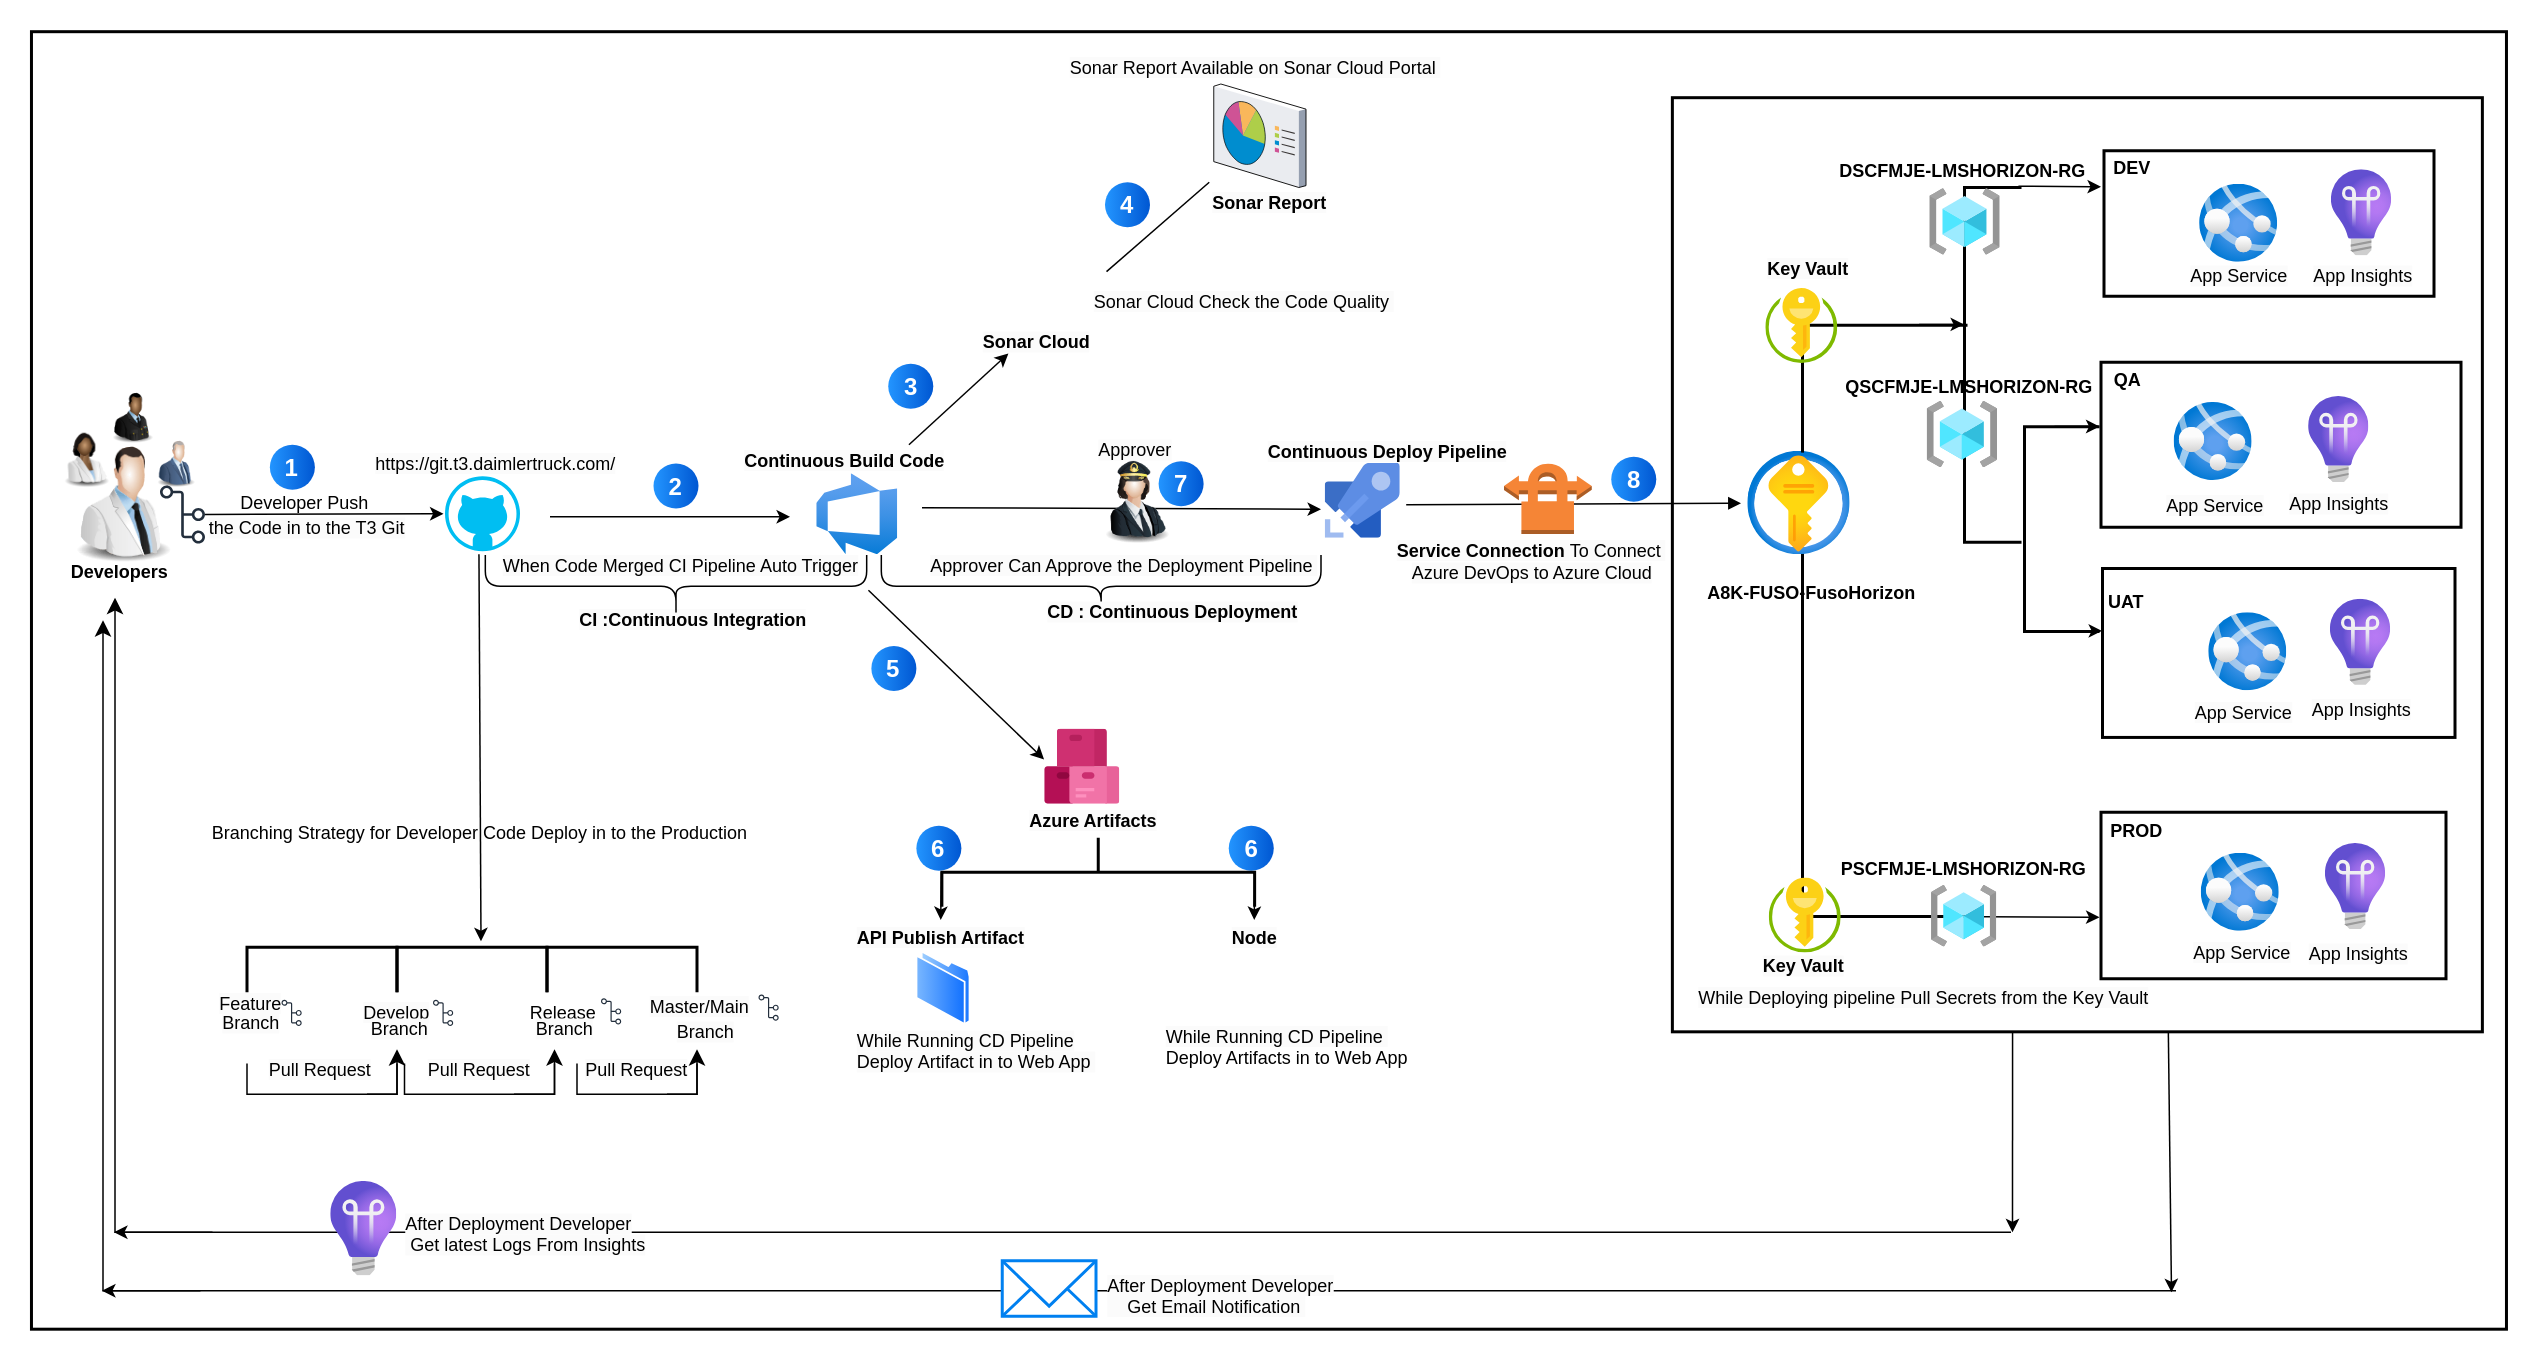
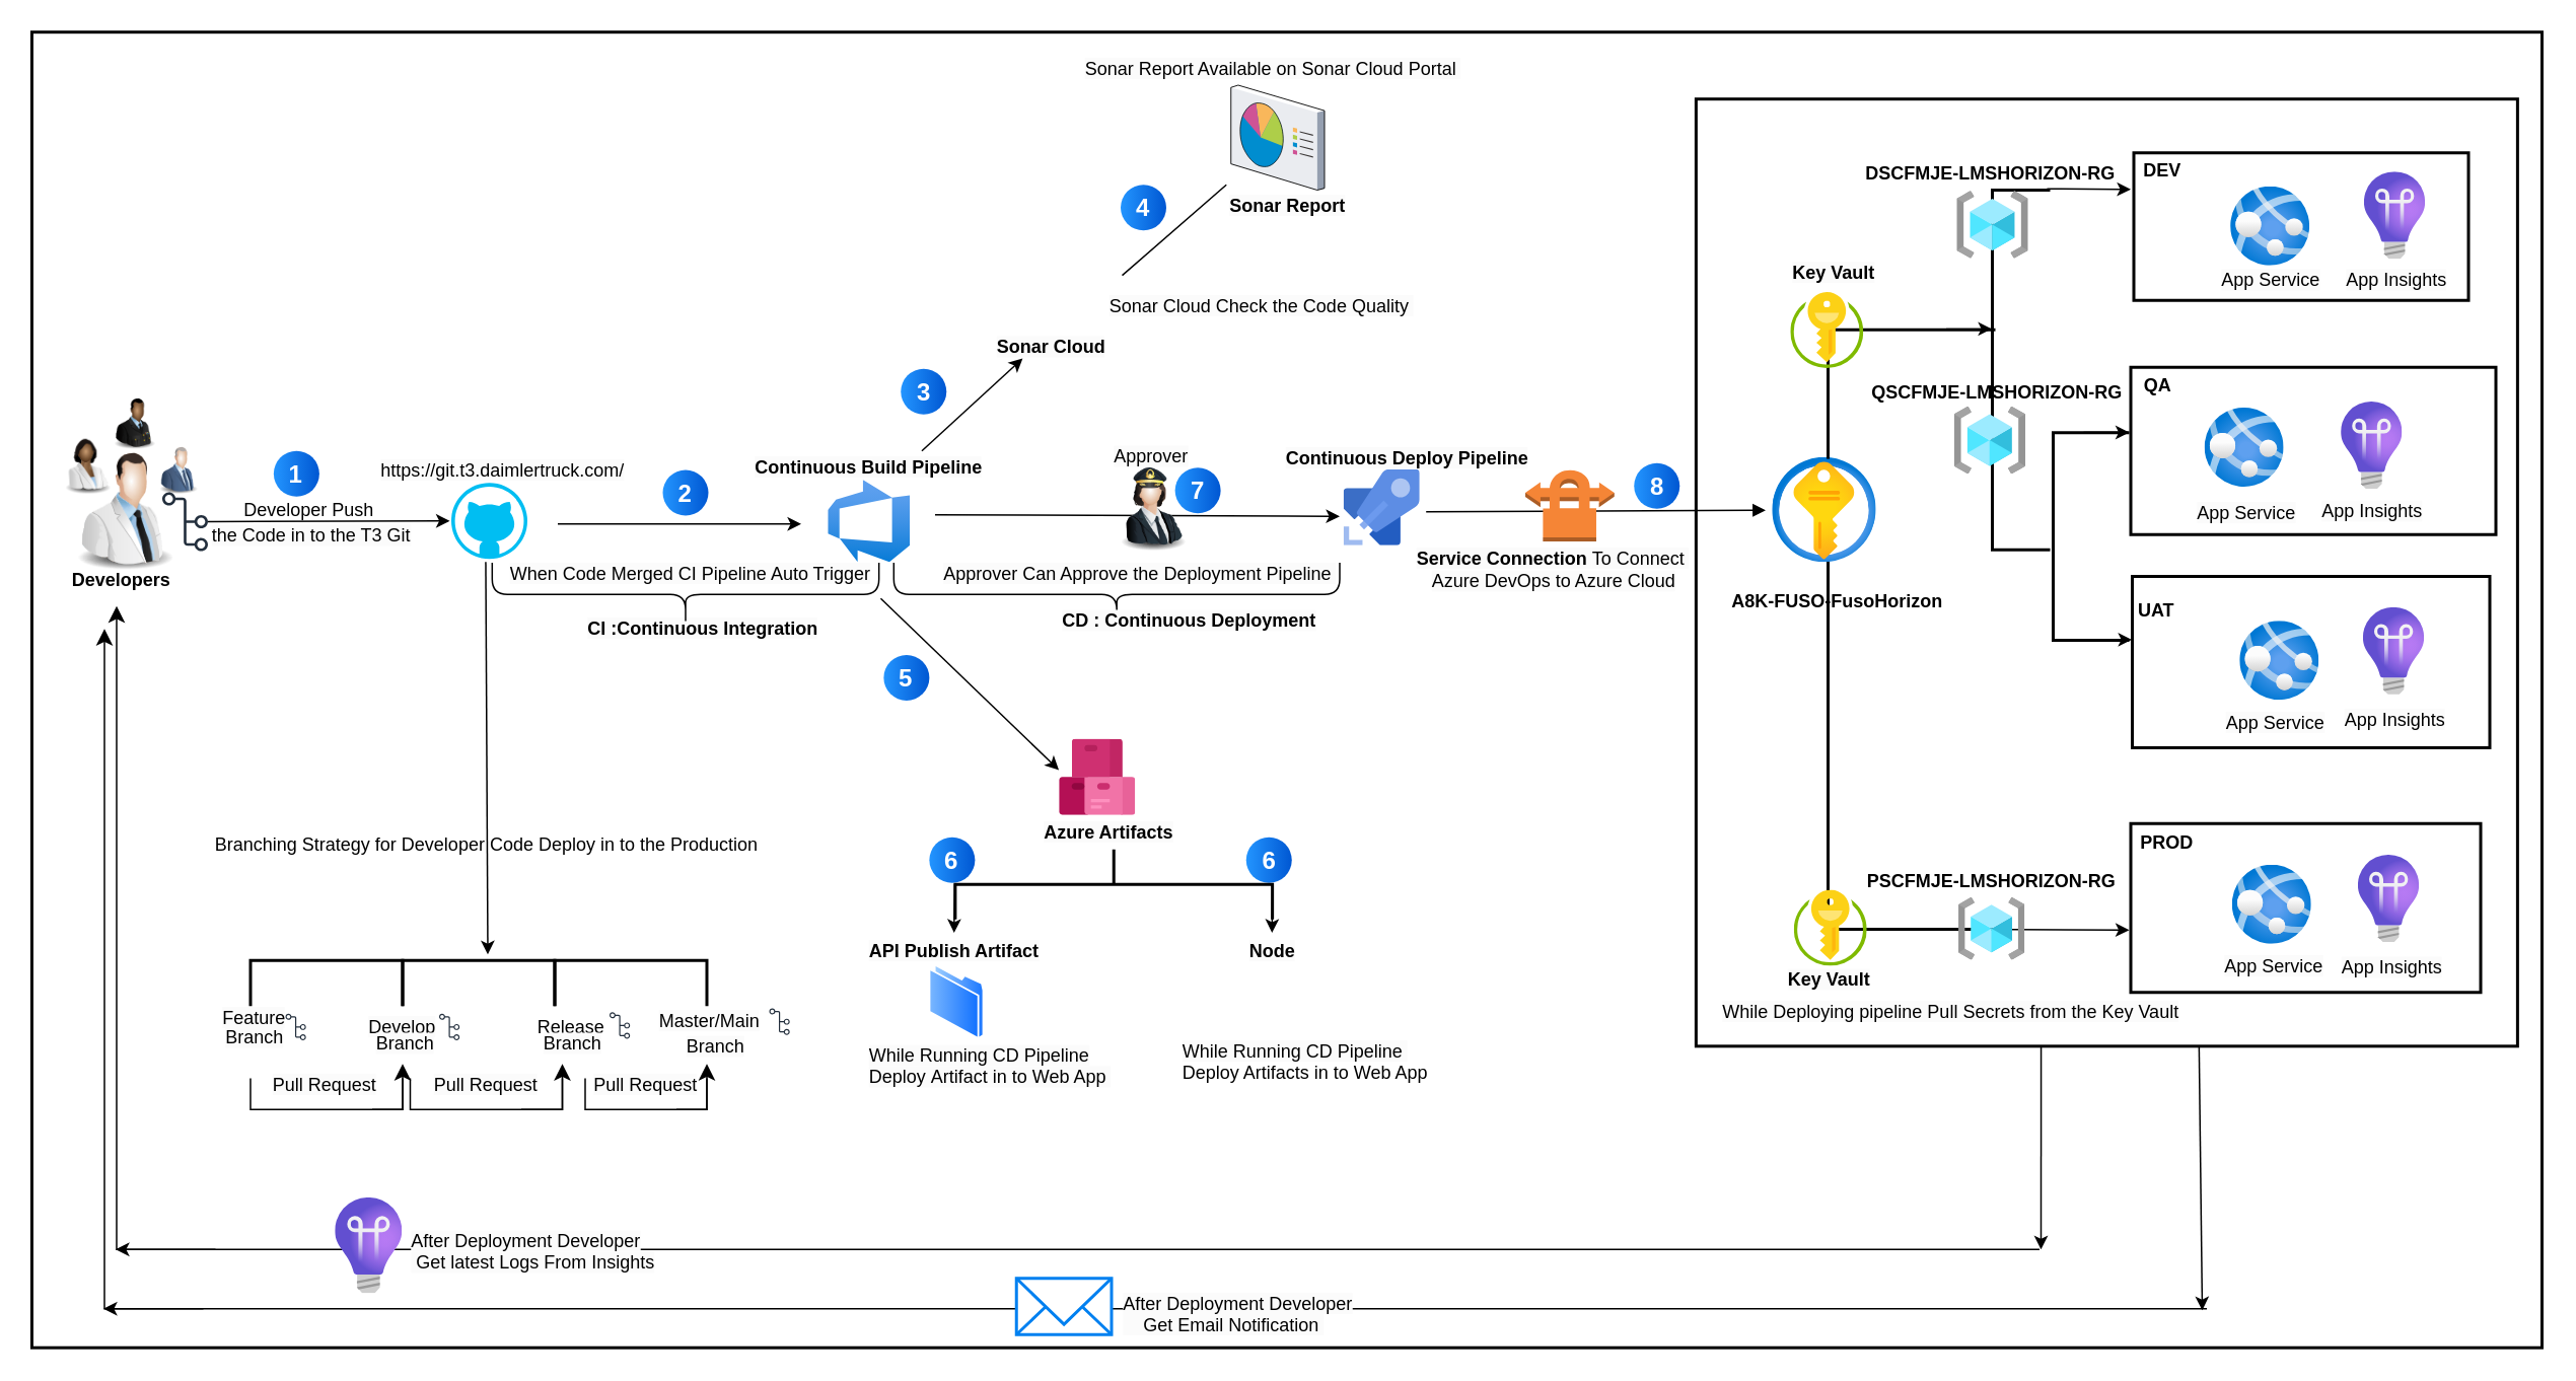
- <mxCell id="20" value="&lt;span style=&quot;color: rgb(0, 0, 0); font-family: Helvetica; font-size: 12px; font-style: normal; font-variant-ligatures: normal; font-variant-caps: normal; letter-spacing: normal; orphans: 2; text-align: center; text-indent: 0px; text-transform: none; widows: 2; word-spacing: 0px; -webkit-text-stroke-width: 0px; white-space: nowrap; background-color: rgb(251, 251, 251); text-decoration-thickness: initial; text-decoration-style: initial; text-decoration-color: initial; float: none; display: inline !important;&quot;&gt;Continuous&amp;nbsp;Build Code&lt;/span&gt;" style="text;whiteSpace=wrap;html=1;fontStyle=1" vertex="1" parent="1"><mxGeometry x="493.5" y="293" width="165" height="20" as="geometry" /></mxCell>
+ <mxCell id="20" value="&lt;span style=&quot;color: rgb(0, 0, 0); font-family: Helvetica; font-size: 12px; font-style: normal; font-variant-ligatures: normal; font-variant-caps: normal; letter-spacing: normal; orphans: 2; text-align: center; text-indent: 0px; text-transform: none; widows: 2; word-spacing: 0px; -webkit-text-stroke-width: 0px; white-space: nowrap; background-color: rgb(251, 251, 251); text-decoration-thickness: initial; text-decoration-style: initial; text-decoration-color: initial; float: none; display: inline !important;&quot;&gt;Continuous&amp;nbsp;Build Pipeline&lt;/span&gt;" style="text;whiteSpace=wrap;html=1;fontStyle=1" vertex="1" parent="1"><mxGeometry x="493.5" y="293" width="165" height="20" as="geometry" /></mxCell>
